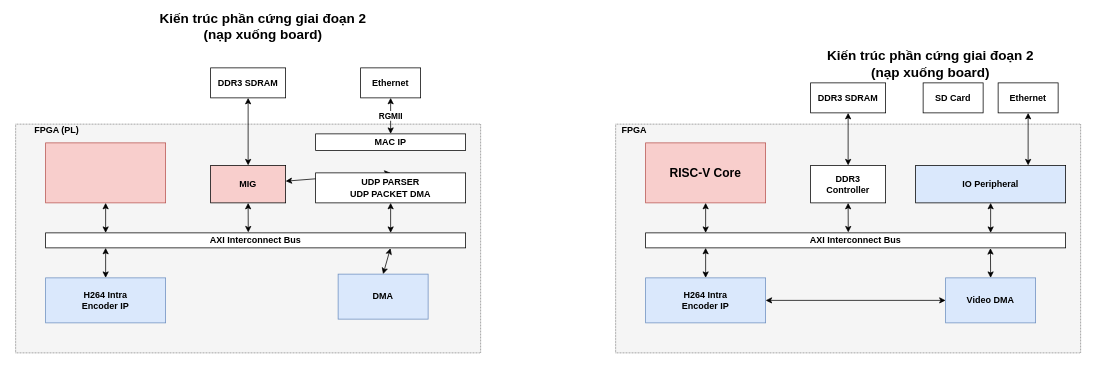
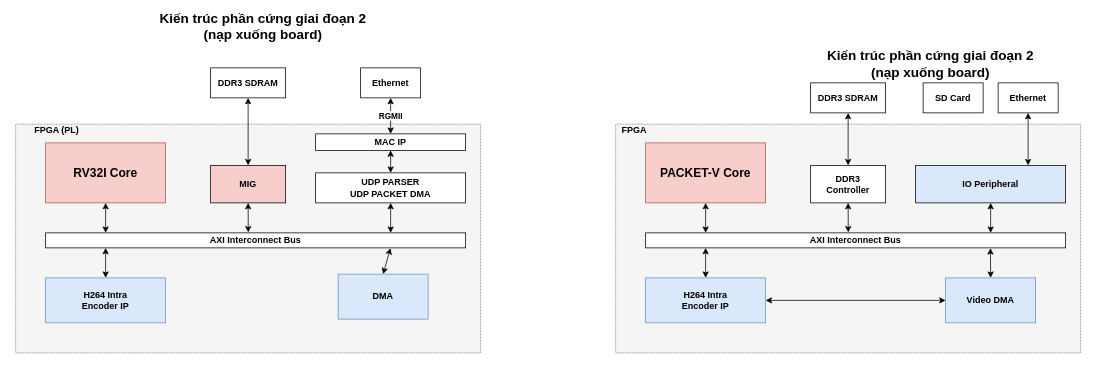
+ <mxCell id="10" value="&lt;span&gt;&lt;font style=&quot;font-size: 16px;&quot;&gt;RV32I Core&lt;/font&gt;&lt;/span&gt;" style="text;html=1;align=center;verticalAlign=middle;whiteSpace=wrap;rounded=0;fontStyle=1" parent="1" vertex="1"><mxGeometry x="60" y="215" width="160" height="30" as="geometry" /></mxCell>
- <mxCell id="30" value="&lt;span&gt;&lt;font style=&quot;font-size: 16px;&quot;&gt;RISC-V Core&lt;/font&gt;&lt;/span&gt;" style="text;html=1;align=center;verticalAlign=middle;whiteSpace=wrap;rounded=0;fontStyle=1" parent="1" vertex="1"><mxGeometry x="860" y="215" width="160" height="30" as="geometry" /></mxCell>
+ <mxCell id="30" value="&lt;span&gt;&lt;font style=&quot;font-size: 16px;&quot;&gt;PACKET-V Core&lt;/font&gt;&lt;/span&gt;" style="text;html=1;align=center;verticalAlign=middle;whiteSpace=wrap;rounded=0;fontStyle=1" parent="1" vertex="1"><mxGeometry x="860" y="215" width="160" height="30" as="geometry" /></mxCell>
- <mxCell id="15" value="" style="endArrow=classic;startArrow=classic;html=1;rounded=0;fontStyle=1;exitX=0.5;exitY=0;exitDx=0;exitDy=0;" parent="1" source="42" target="6" edge="1"><mxGeometry width="50" height="50" relative="1" as="geometry"><mxPoint x="520" y="310" as="sourcePoint" /><mxPoint x="519.76" y="270" as="targetPoint" /></mxGeometry></mxCell>
+ <mxCell id="15" value="" style="endArrow=classic;startArrow=classic;html=1;rounded=0;entryX=0.5;entryY=1;entryDx=0;entryDy=0;fontStyle=1;exitX=0.5;exitY=0;exitDx=0;exitDy=0;" parent="1" source="42" target="17" edge="1"><mxGeometry width="50" height="50" relative="1" as="geometry"><mxPoint x="520" y="310" as="sourcePoint" /><mxPoint x="519.76" y="270" as="targetPoint" /></mxGeometry></mxCell>
